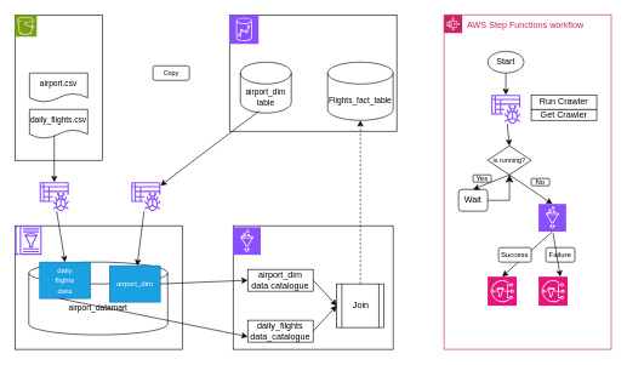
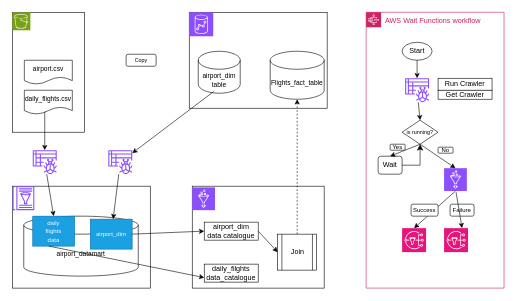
- <mxCell id="33" value="AWS Step Functions workflow" style="points=[[0,0],[0.25,0],[0.5,0],[0.75,0],[1,0],[1,0.25],[1,0.5],[1,0.75],[1,1],[0.75,1],[0.5,1],[0.25,1],[0,1],[0,0.75],[0,0.5],[0,0.25]];outlineConnect=0;gradientColor=none;html=1;whiteSpace=wrap;fontSize=12;fontStyle=0;container=1;pointerEvents=0;collapsible=0;recursiveResize=0;shape=mxgraph.aws4.group;grIcon=mxgraph.aws4.group_aws_step_functions_workflow;strokeColor=#CD2264;fillColor=none;verticalAlign=top;align=left;spacingLeft=30;fontColor=#CD2264;dashed=0;" vertex="1" parent="1"><mxGeometry x="610" y="20" width="230" height="460" as="geometry" /></mxCell>
+ <mxCell id="33" value="AWS Wait Functions workflow" style="points=[[0,0],[0.25,0],[0.5,0],[0.75,0],[1,0],[1,0.25],[1,0.5],[1,0.75],[1,1],[0.75,1],[0.5,1],[0.25,1],[0,1],[0,0.75],[0,0.5],[0,0.25]];outlineConnect=0;gradientColor=none;html=1;whiteSpace=wrap;fontSize=12;fontStyle=0;container=1;pointerEvents=0;collapsible=0;recursiveResize=0;shape=mxgraph.aws4.group;grIcon=mxgraph.aws4.group_aws_step_functions_workflow;strokeColor=#CD2264;fillColor=none;verticalAlign=top;align=left;spacingLeft=30;fontColor=#CD2264;dashed=0;" vertex="1" parent="1"><mxGeometry x="610" y="20" width="230" height="460" as="geometry" /></mxCell>
- <mxCell id="30" value="" style="endArrow=classic;html=1;rounded=0;exitX=1;exitY=0.5;exitDx=0;exitDy=0;entryX=0;entryY=0.5;entryDx=0;entryDy=0;" parent="1" source="28" target="29" edge="1"><mxGeometry width="50" height="50" relative="1" as="geometry"><mxPoint x="380" y="520" as="sourcePoint" /><mxPoint x="430" y="470" as="targetPoint" /></mxGeometry></mxCell>
